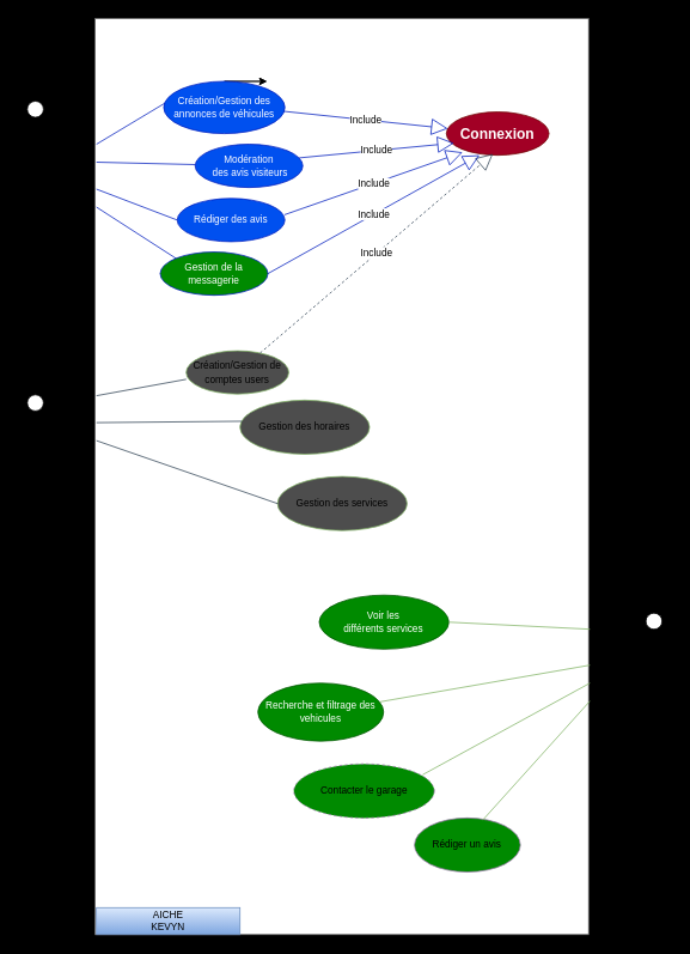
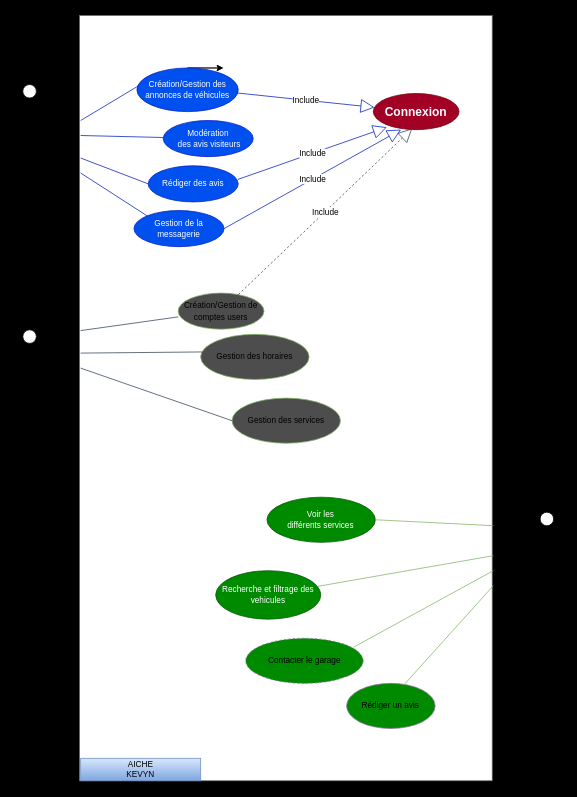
- <mxCell id="28" value="Include&lt;br&gt;" style="endArrow=block;endSize=16;endFill=0;html=1;rounded=0;exitX=0.965;exitY=0.316;exitDx=0;exitDy=0;exitPerimeter=0;entryX=0.074;entryY=0.72;entryDx=0;entryDy=0;entryPerimeter=0;fillColor=#0050ef;strokeColor=#001DBC;" parent="1" source="24" target="6" edge="1"><mxGeometry width="160" relative="1" as="geometry"><mxPoint x="356" y="143" as="sourcePoint" /><mxPoint x="508" y="154" as="targetPoint" /></mxGeometry></mxCell>
- <mxCell id="34" value="&lt;span style=&quot;font-size: 11px;&quot;&gt;Gestion de la messagerie&lt;/span&gt;" style="ellipse;whiteSpace=wrap;html=1;fillColor=#008a00;strokeColor=#001DBC;fontColor=#ffffff;" vertex="1" parent="1"><mxGeometry x="178.06" y="280" width="120" height="48.14" as="geometry" /></mxCell>
+ <mxCell id="34" value="&lt;span style=&quot;font-size: 11px;&quot;&gt;Gestion de la messagerie&lt;/span&gt;" style="ellipse;whiteSpace=wrap;html=1;fillColor=#0050ef;strokeColor=#001DBC;fontColor=#ffffff;" vertex="1" parent="1"><mxGeometry x="178.06" y="280" width="120" height="48.14" as="geometry" /></mxCell>
- <mxCell id="7" value="&lt;font style=&quot;font-size: 11px;&quot;&gt;Création/Gestion de comptes users&lt;/font&gt;" style="ellipse;whiteSpace=wrap;html=1;fillColor=#4D4D4D;strokeColor=#82b366;" parent="1" vertex="1"><mxGeometry x="206.996" y="390.005" width="114.322" height="48.136" as="geometry" /></mxCell>
+ <mxCell id="7" value="&lt;font style=&quot;font-size: 11px;&quot;&gt;Création/Gestion de comptes users&lt;/font&gt;" style="ellipse;whiteSpace=wrap;html=1;fillColor=#4D4D4D;strokeColor=#82b366;" parent="1" vertex="1"><mxGeometry x="236.996" y="390.005" width="114.322" height="48.136" as="geometry" /></mxCell>
